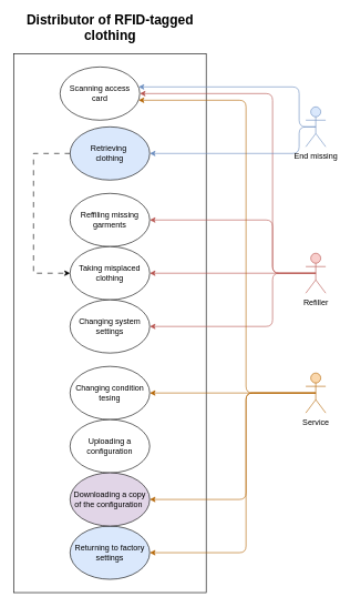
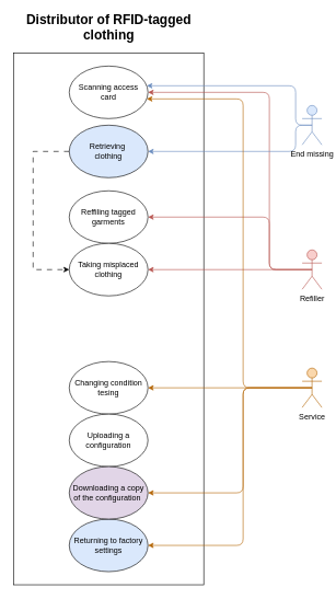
- <mxCell id="16" value="Scanning access&lt;div&gt;card&lt;/div&gt;" style="ellipse;whiteSpace=wrap;html=1;" vertex="1" parent="1"><mxGeometry x="90" y="100" width="120" height="80" as="geometry" /></mxCell>
+ <mxCell id="16" value="Scanning access&lt;div&gt;card&lt;/div&gt;" style="ellipse;whiteSpace=wrap;html=1;" vertex="1" parent="1"><mxGeometry x="105" y="100" width="120" height="80" as="geometry" /></mxCell>
- <mxCell id="18" value="Reffiling missing garments" style="ellipse;whiteSpace=wrap;html=1;" vertex="1" parent="1"><mxGeometry x="105" y="290" width="120" height="80" as="geometry" /></mxCell>
+ <mxCell id="18" value="Reffiling tagged garments" style="ellipse;whiteSpace=wrap;html=1;" vertex="1" parent="1"><mxGeometry x="105" y="290" width="120" height="80" as="geometry" /></mxCell>
- <mxCell id="6" style="edgeStyle=orthogonalEdgeStyle;rounded=1;orthogonalLoop=1;jettySize=auto;html=1;exitX=0.5;exitY=0.5;exitDx=0;exitDy=0;exitPerimeter=0;fillColor=#f8cecc;strokeColor=#b85450;curved=0;" edge="1" parent="1" source="7" target="20"><mxGeometry relative="1" as="geometry"><Array as="points"><mxPoint x="410" y="410" /><mxPoint x="410" y="490" /></Array></mxGeometry></mxCell>
- <mxCell id="20" value="Changing system settings" style="ellipse;whiteSpace=wrap;html=1;" vertex="1" parent="1"><mxGeometry x="105" y="450" width="120" height="80" as="geometry" /></mxCell>
